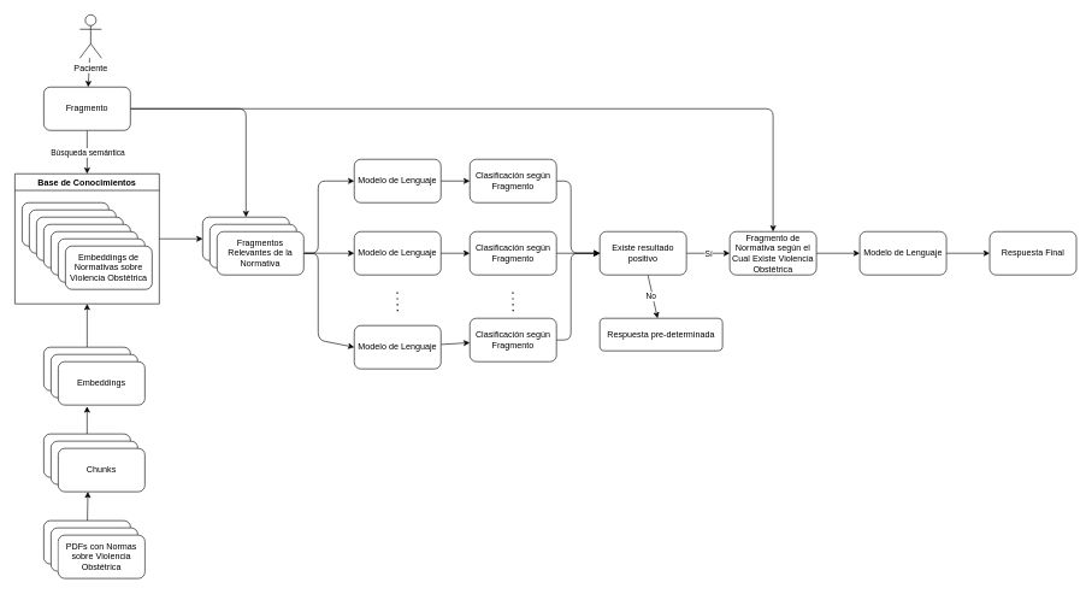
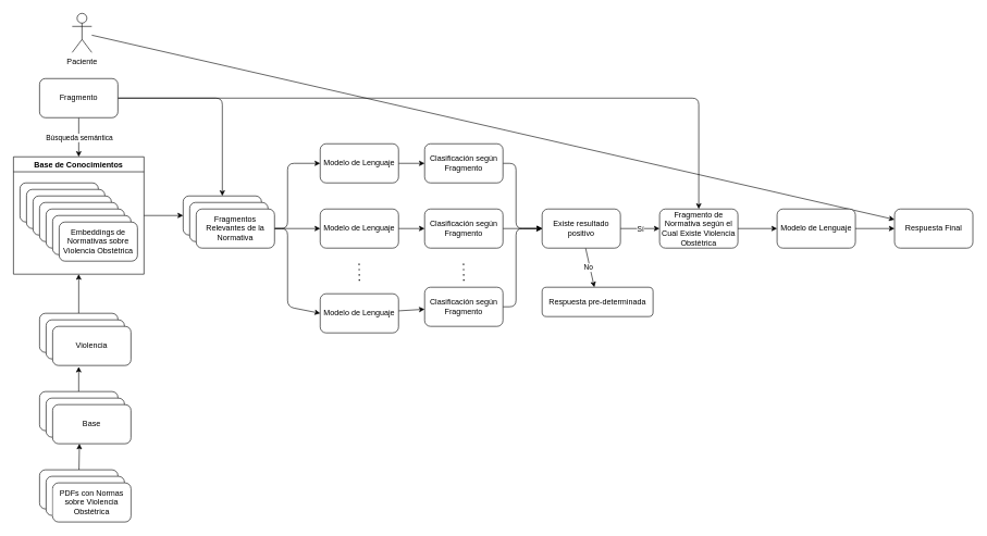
- <mxCell id="19" style="edgeStyle=none;html=1;strokeColor=#000000;" edge="1" parent="1" source="20" target="25"><mxGeometry relative="1" as="geometry" /></mxCell>
+ <mxCell id="19" style="edgeStyle=none;html=1;strokeColor=#000000;" edge="1" parent="1" source="20" target="48"><mxGeometry relative="1" as="geometry" /></mxCell>
- <mxCell id="52" value="Embeddings" style="rounded=1;whiteSpace=wrap;html=1;labelBackgroundColor=#FFFFFF;strokeColor=#000000;fontColor=#000000;fillColor=#FFFFFF;" vertex="1" parent="1"><mxGeometry x="80" y="500" width="120" height="60" as="geometry" /></mxCell>
+ <mxCell id="52" value="Violencia" style="rounded=1;whiteSpace=wrap;html=1;labelBackgroundColor=#FFFFFF;strokeColor=#000000;fontColor=#000000;fillColor=#FFFFFF;" vertex="1" parent="1"><mxGeometry x="80" y="500" width="120" height="60" as="geometry" /></mxCell>
- <mxCell id="56" value="Chunks" style="rounded=1;whiteSpace=wrap;html=1;labelBackgroundColor=#FFFFFF;strokeColor=#000000;fontColor=#000000;fillColor=#FFFFFF;" vertex="1" parent="1"><mxGeometry x="80" y="620" width="120" height="60" as="geometry" /></mxCell>
+ <mxCell id="56" value="Base" style="rounded=1;whiteSpace=wrap;html=1;labelBackgroundColor=#FFFFFF;strokeColor=#000000;fontColor=#000000;fillColor=#FFFFFF;" vertex="1" parent="1"><mxGeometry x="80" y="620" width="120" height="60" as="geometry" /></mxCell>
